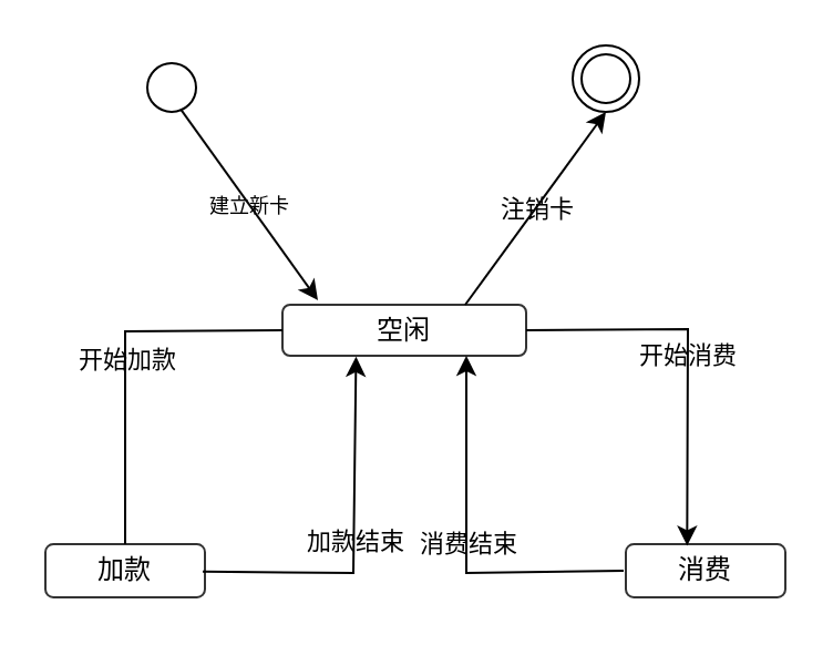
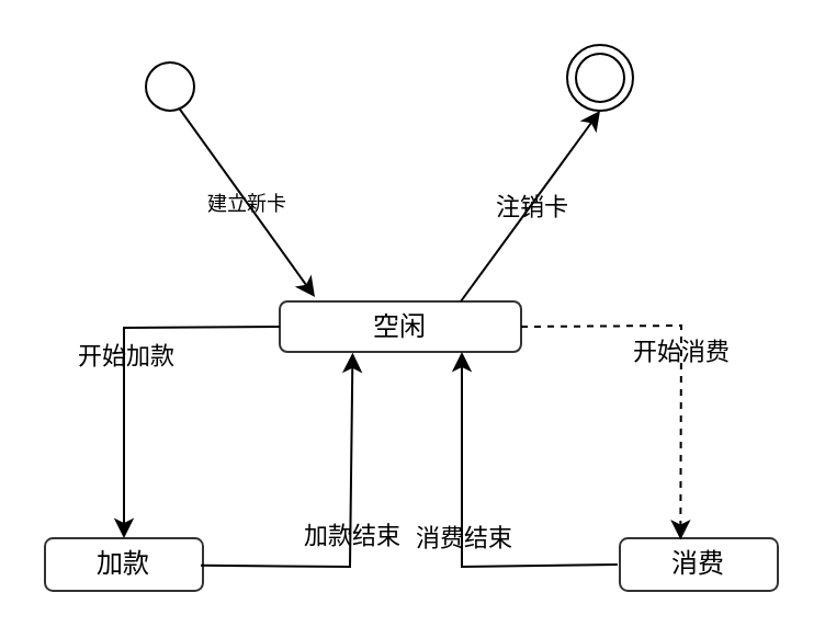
- <mxCell id="13" value="" style="endArrow=classic;html=1;rounded=0;exitX=1;exitY=0.5;exitDx=0;exitDy=0;entryX=0.384;entryY=0.029;entryDx=0;entryDy=0;strokeColor=#000000;entryPerimeter=0;" edge="1" parent="1" source="4" target="6"><mxGeometry relative="1" as="geometry"><mxPoint x="137" y="159" as="sourcePoint" /><mxPoint x="66" y="255" as="targetPoint" /><Array as="points"><mxPoint x="310" y="148" /></Array></mxGeometry></mxCell>
+ <mxCell id="13" value="" style="endArrow=classic;html=1;rounded=0;exitX=1;exitY=0.5;exitDx=0;exitDy=0;entryX=0.384;entryY=0.029;entryDx=0;entryDy=0;strokeColor=#000000;entryPerimeter=0;dashed=1;" edge="1" parent="1" source="4" target="6"><mxGeometry relative="1" as="geometry"><mxPoint x="137" y="159" as="sourcePoint" /><mxPoint x="66" y="255" as="targetPoint" /><Array as="points"><mxPoint x="310" y="148" /></Array></mxGeometry></mxCell>
- <mxCell id="9" value="" style="endArrow=none;html=1;rounded=0;exitX=0;exitY=0.5;exitDx=0;exitDy=0;entryX=0.5;entryY=0;entryDx=0;entryDy=0;strokeColor=#000000;" edge="1" parent="1" source="4" target="5"><mxGeometry relative="1" as="geometry"><mxPoint x="7" y="209" as="sourcePoint" /><mxPoint x="107" y="209" as="targetPoint" /><Array as="points"><mxPoint x="56" y="149" /></Array></mxGeometry></mxCell>
+ <mxCell id="9" value="" style="endArrow=classic;html=1;rounded=0;exitX=0;exitY=0.5;exitDx=0;exitDy=0;entryX=0.5;entryY=0;entryDx=0;entryDy=0;strokeColor=#000000;" edge="1" parent="1" source="4" target="5"><mxGeometry relative="1" as="geometry"><mxPoint x="7" y="209" as="sourcePoint" /><mxPoint x="107" y="209" as="targetPoint" /><Array as="points"><mxPoint x="56" y="149" /></Array></mxGeometry></mxCell>
